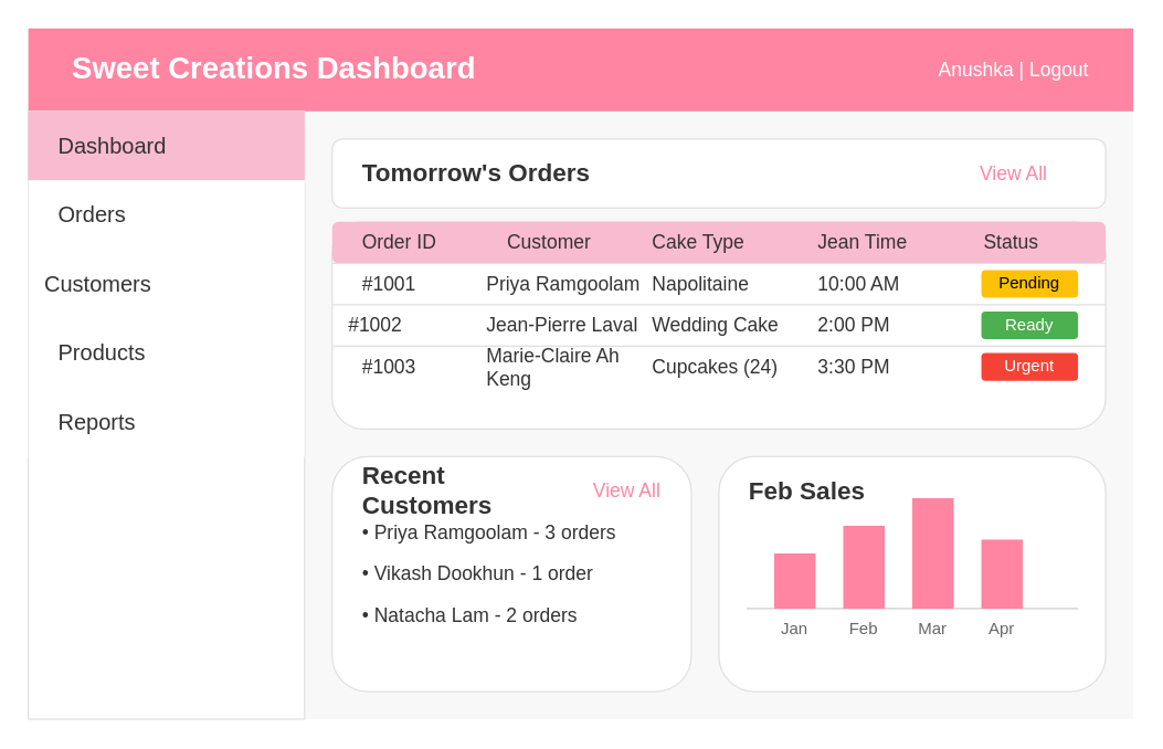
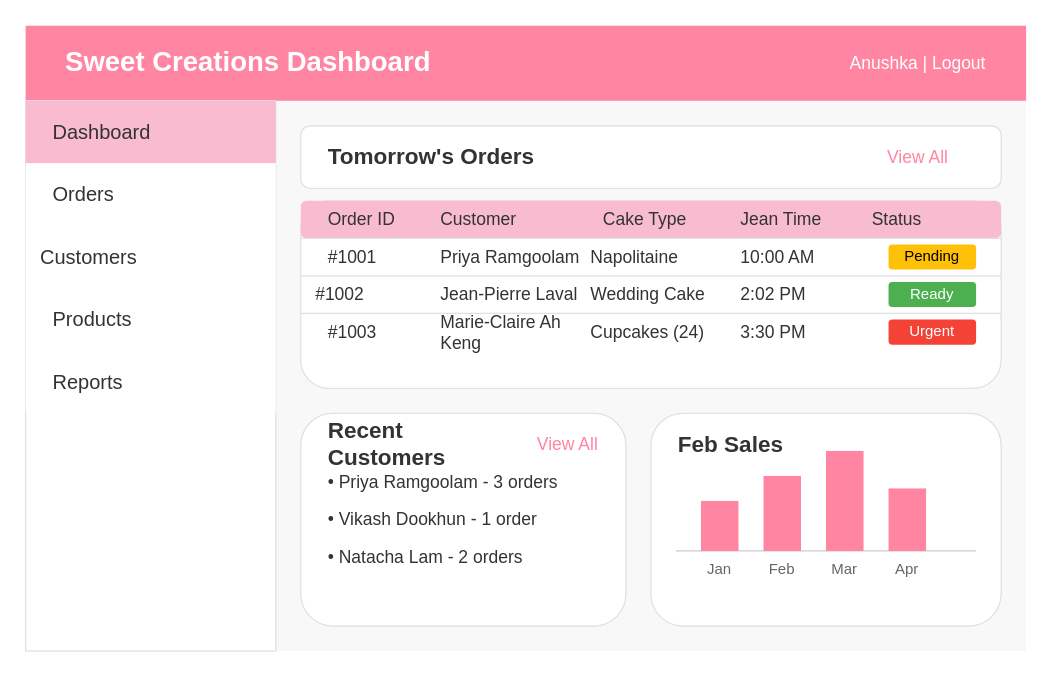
- <mxCell id="23" value="Customer" style="text;html=1;strokeColor=none;fillColor=none;align=left;verticalAlign=middle;whiteSpace=wrap;rounded=0;fontColor=#333333;fontSize=14;" vertex="1" parent="1"><mxGeometry x="365" y="165" width="70" height="20" as="geometry" /></mxCell>
+ <mxCell id="23" value="Customer" style="text;html=1;strokeColor=none;fillColor=none;align=left;verticalAlign=middle;whiteSpace=wrap;rounded=0;fontColor=#333333;fontSize=14;" vertex="1" parent="1"><mxGeometry x="350" y="165" width="70" height="20" as="geometry" /></mxCell>
- <mxCell id="24" value="Cake Type" style="text;html=1;strokeColor=none;fillColor=none;align=left;verticalAlign=middle;whiteSpace=wrap;rounded=0;fontColor=#333333;fontSize=14;" vertex="1" parent="1"><mxGeometry x="470" y="165" width="70" height="20" as="geometry" /></mxCell>
+ <mxCell id="24" value="Cake Type" style="text;html=1;strokeColor=none;fillColor=none;align=left;verticalAlign=middle;whiteSpace=wrap;rounded=0;fontColor=#333333;fontSize=14;" vertex="1" parent="1"><mxGeometry x="480" y="165" width="70" height="20" as="geometry" /></mxCell>
- <mxCell id="26" value="Status" style="text;html=1;strokeColor=none;fillColor=none;align=left;verticalAlign=middle;whiteSpace=wrap;rounded=0;fontColor=#333333;fontSize=14;" vertex="1" parent="1"><mxGeometry x="710" y="165" width="70" height="20" as="geometry" /></mxCell>
+ <mxCell id="26" value="Status" style="text;html=1;strokeColor=none;fillColor=none;align=left;verticalAlign=middle;whiteSpace=wrap;rounded=0;fontColor=#333333;fontSize=14;" vertex="1" parent="1"><mxGeometry x="695" y="165" width="70" height="20" as="geometry" /></mxCell>
- <mxCell id="37" value="2:00 PM" style="text;html=1;strokeColor=none;fillColor=none;align=left;verticalAlign=middle;whiteSpace=wrap;rounded=0;fontColor=#333333;fontSize=14;" vertex="1" parent="1"><mxGeometry x="590" y="225" width="90" height="20" as="geometry" /></mxCell>
+ <mxCell id="37" value="2:02 PM" style="text;html=1;strokeColor=none;fillColor=none;align=left;verticalAlign=middle;whiteSpace=wrap;rounded=0;fontColor=#333333;fontSize=14;" vertex="1" parent="1"><mxGeometry x="590" y="225" width="90" height="20" as="geometry" /></mxCell>
